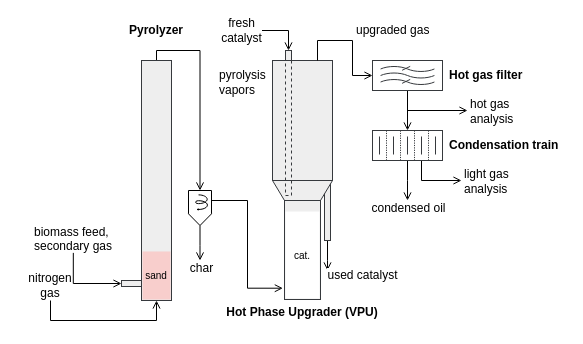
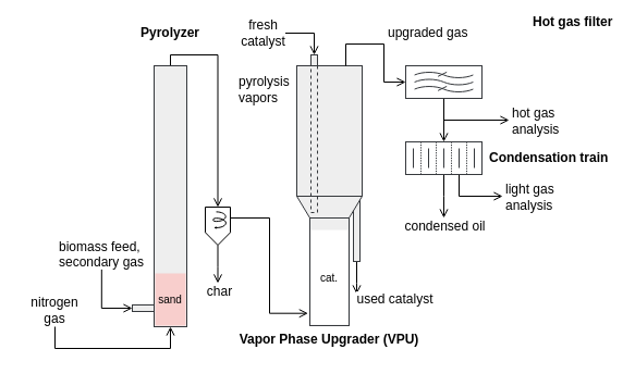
- <mxCell id="35" value="Hot gas filter" style="text;html=1;strokeColor=none;fillColor=none;align=left;verticalAlign=middle;whiteSpace=wrap;rounded=0;dashed=1;fontSize=12;fontStyle=1" parent="1" vertex="1"><mxGeometry x="447" y="65" width="80" height="20" as="geometry" /></mxCell>
+ <mxCell id="35" value="Hot gas filter" style="text;html=1;strokeColor=none;fillColor=none;align=left;verticalAlign=middle;whiteSpace=wrap;rounded=0;dashed=1;fontSize=12;fontStyle=1" parent="1" vertex="1"><mxGeometry x="487" y="10" width="80" height="20" as="geometry" /></mxCell>
- <mxCell id="23" value="biomass feed,&lt;br&gt;secondary gas&lt;br&gt;" style="text;html=1;resizable=0;points=[];autosize=1;align=left;verticalAlign=top;spacingTop=-4;" parent="1" vertex="1"><mxGeometry x="32" y="222" width="84" height="30" as="geometry" /></mxCell>
+ <mxCell id="23" value="biomass feed,&lt;br&gt;secondary gas&lt;br&gt;" style="text;html=1;resizable=0;points=[];autosize=1;align=left;verticalAlign=top;spacingTop=-4;" parent="1" vertex="1"><mxGeometry x="52" y="217" width="84" height="30" as="geometry" /></mxCell>
- <mxCell id="30" value="Hot Phase Upgrader (VPU)&lt;br&gt;" style="text;html=1;strokeColor=none;fillColor=none;align=center;verticalAlign=middle;whiteSpace=wrap;rounded=0;fontSize=12;fontStyle=1" parent="1" vertex="1"><mxGeometry x="218" y="302" width="168" height="20" as="geometry" /></mxCell>
+ <mxCell id="30" value="Vapor Phase Upgrader (VPU)&lt;br&gt;" style="text;html=1;strokeColor=none;fillColor=none;align=center;verticalAlign=middle;whiteSpace=wrap;rounded=0;fontSize=12;fontStyle=1" parent="1" vertex="1"><mxGeometry x="218" y="302" width="168" height="20" as="geometry" /></mxCell>
